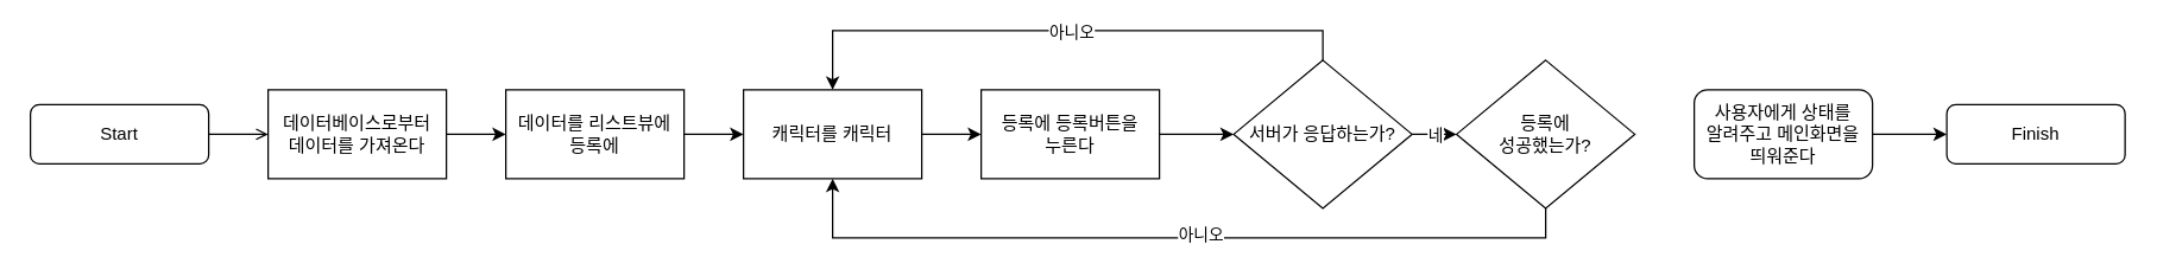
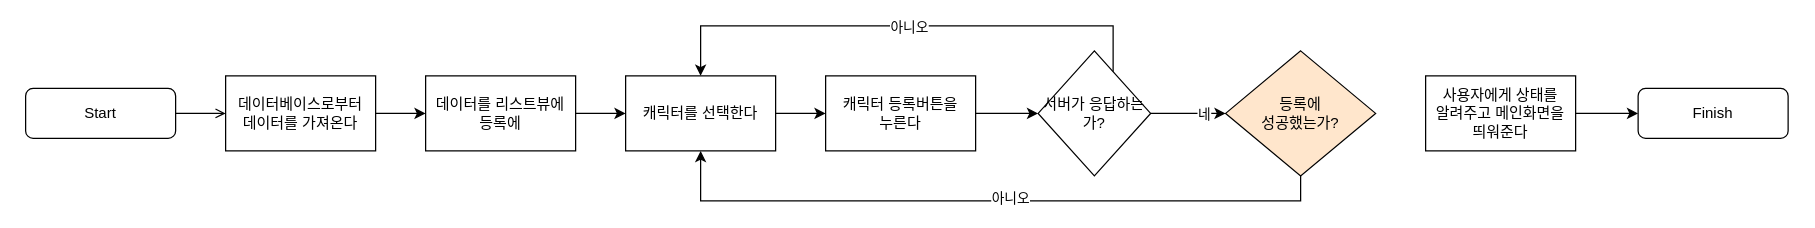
- <mxCell id="9" value="캐릭터를 캐릭터" style="whiteSpace=wrap;html=1;rounded=0;" vertex="1" parent="1"><mxGeometry x="500" y="60" width="120" height="60" as="geometry" /></mxCell>
+ <mxCell id="9" value="캐릭터를 선택한다" style="whiteSpace=wrap;html=1;rounded=0;" vertex="1" parent="1"><mxGeometry x="500" y="60" width="120" height="60" as="geometry" /></mxCell>
- <mxCell id="11" value="등록에 등록버튼을&lt;br&gt;누른다" style="whiteSpace=wrap;html=1;rounded=0;" vertex="1" parent="1"><mxGeometry x="660" y="60" width="120" height="60" as="geometry" /></mxCell>
+ <mxCell id="11" value="캐릭터 등록버튼을&lt;br&gt;누른다" style="whiteSpace=wrap;html=1;rounded=0;" vertex="1" parent="1"><mxGeometry x="660" y="60" width="120" height="60" as="geometry" /></mxCell>
- <mxCell id="16" value="서버가 응답하는가?" style="rhombus;whiteSpace=wrap;html=1;rounded=0;" vertex="1" parent="1"><mxGeometry x="830" y="40" width="120" height="100" as="geometry" /></mxCell>
+ <mxCell id="16" value="서버가 응답하는가?" style="rhombus;whiteSpace=wrap;html=1;rounded=0;" vertex="1" parent="1"><mxGeometry x="830" y="40" width="90" height="100" as="geometry" /></mxCell>
- <mxCell id="19" value="등록에&lt;br&gt;성공했는가?" style="rhombus;whiteSpace=wrap;html=1;rounded=0;" vertex="1" parent="1"><mxGeometry x="980" y="40" width="120" height="100" as="geometry" /></mxCell>
+ <mxCell id="19" value="등록에&lt;br&gt;성공했는가?" style="rhombus;whiteSpace=wrap;html=1;rounded=0;fillColor=#ffe6cc;" vertex="1" parent="1"><mxGeometry x="980" y="40" width="120" height="100" as="geometry" /></mxCell>
- <mxCell id="21" value="사용자에게 상태를&lt;br&gt;알려주고 메인화면을&lt;br&gt;띄워준다" style="whiteSpace=wrap;html=1;rounded=1;" vertex="1" parent="1"><mxGeometry x="1140" y="60" width="120" height="60" as="geometry" /></mxCell>
+ <mxCell id="21" value="사용자에게 상태를&lt;br&gt;알려주고 메인화면을&lt;br&gt;띄워준다" style="whiteSpace=wrap;html=1;rounded=0;" vertex="1" parent="1"><mxGeometry x="1140" y="60" width="120" height="60" as="geometry" /></mxCell>
